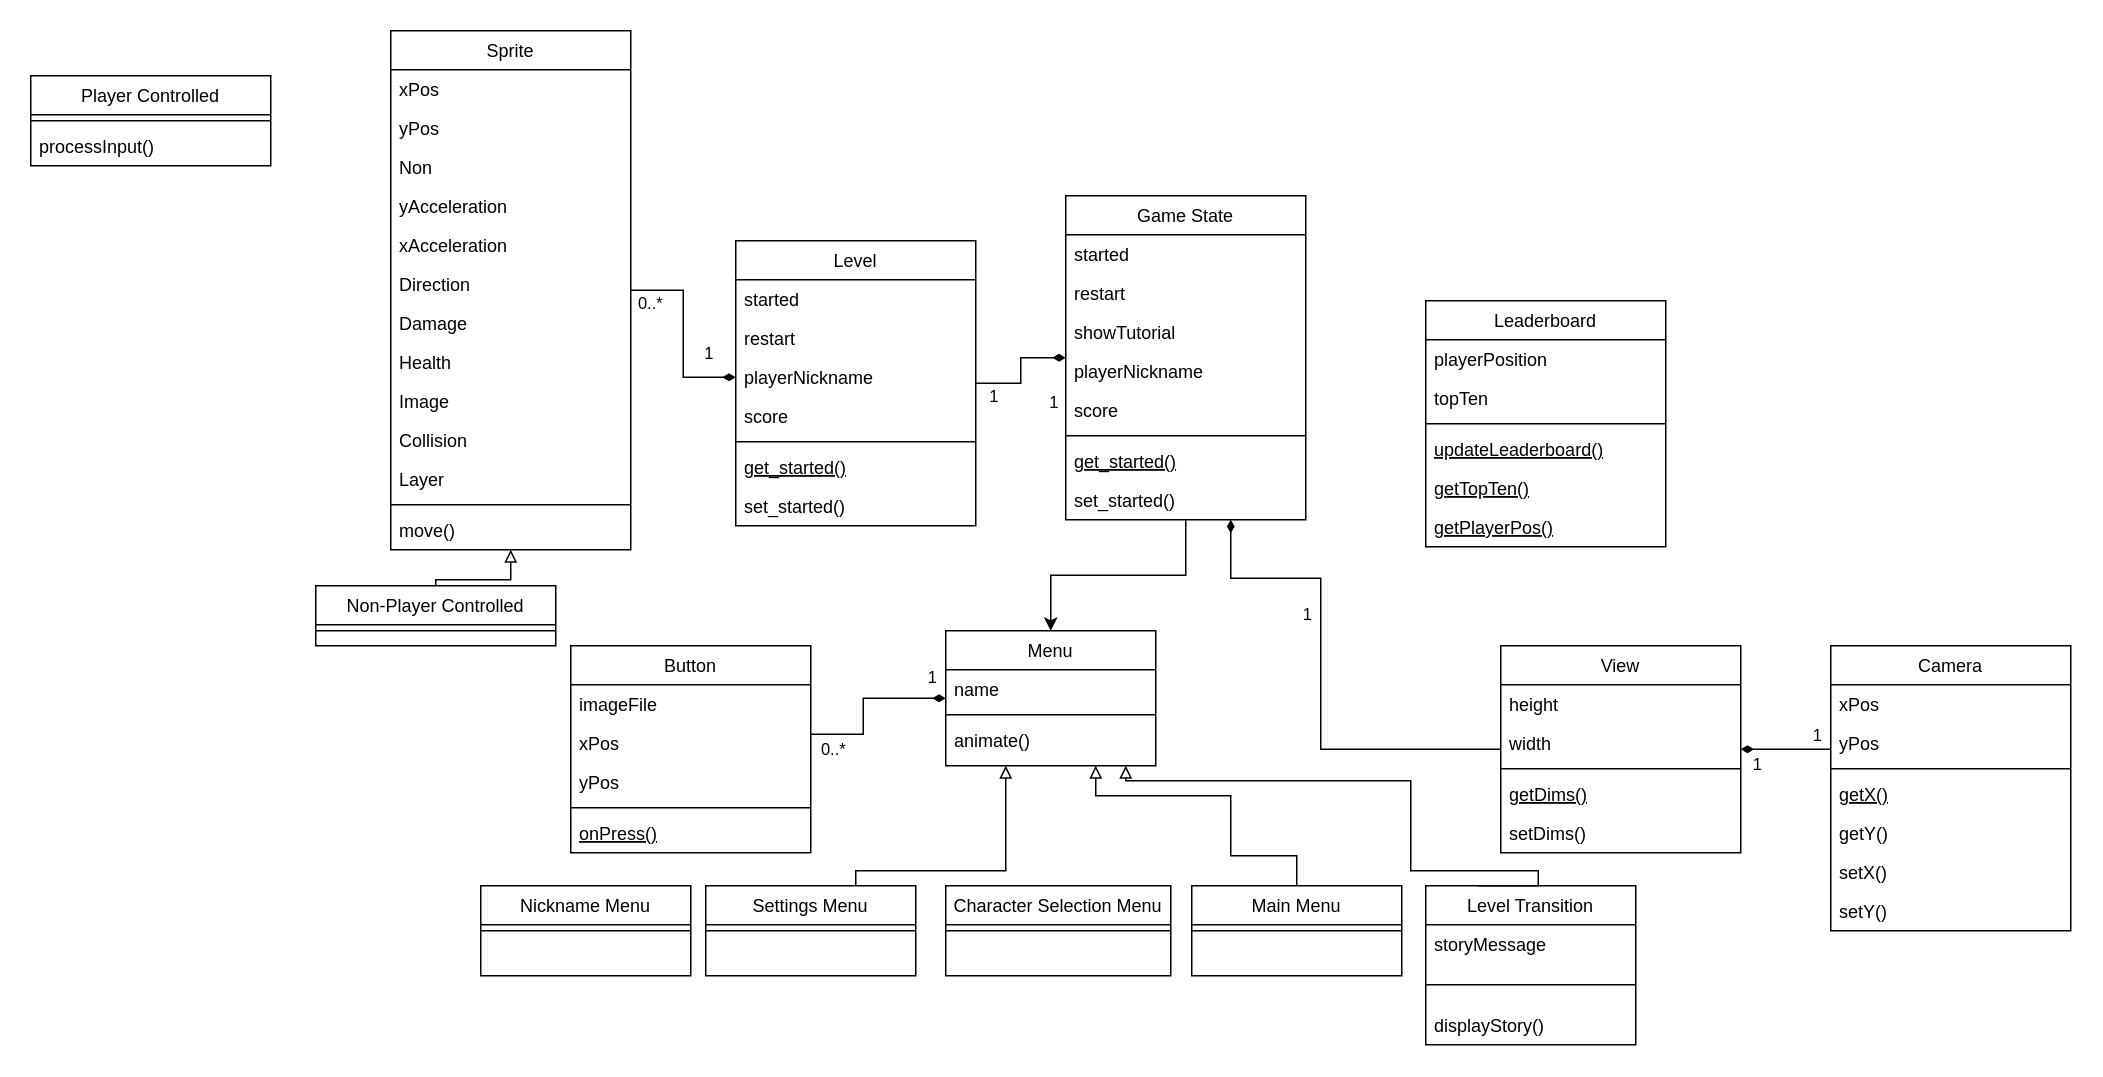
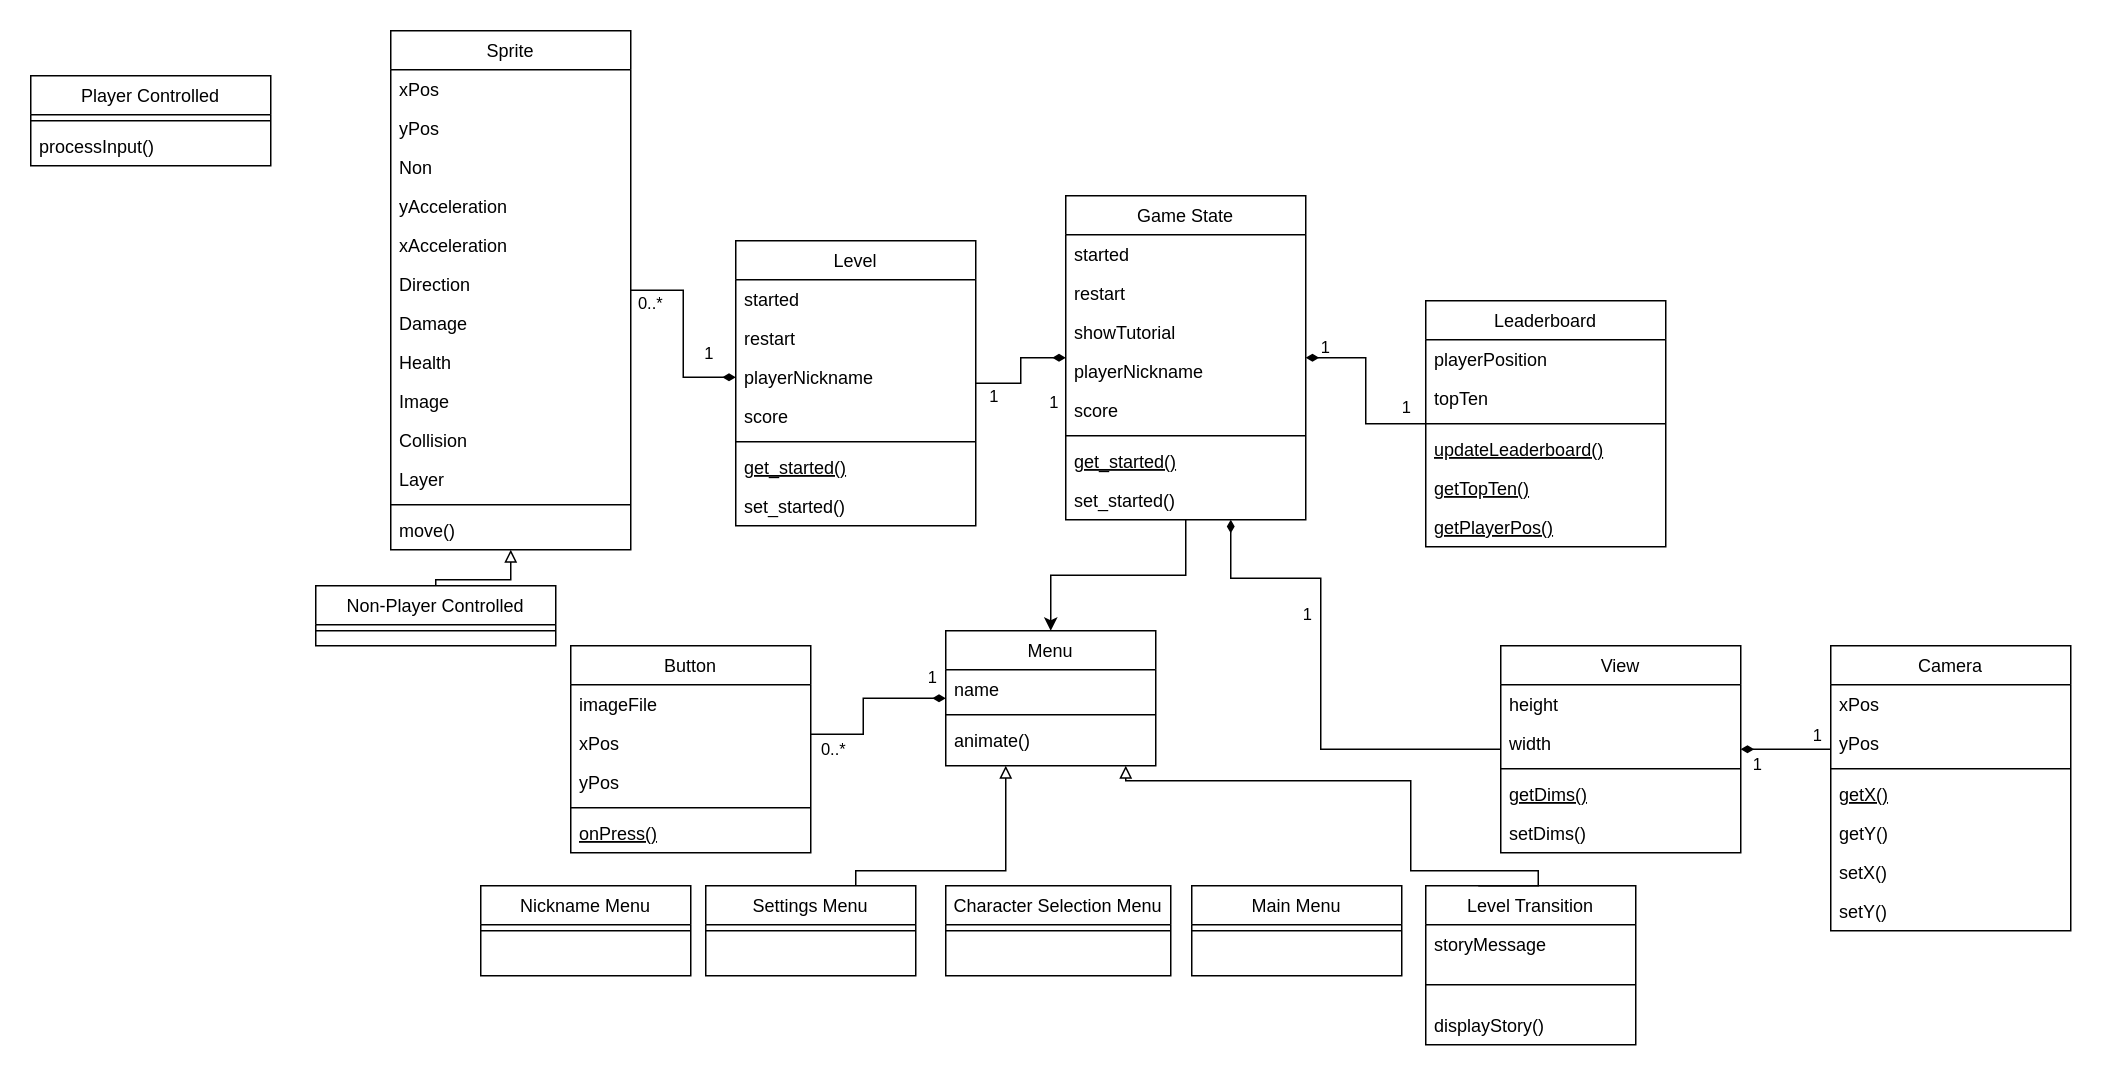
+ <mxCell id="7" value="" style="edgeStyle=orthogonalEdgeStyle;rounded=0;orthogonalLoop=1;jettySize=auto;html=1;startArrow=diamondThin;startFill=1;endArrow=none;endFill=0;labelBackgroundColor=none;" parent="1" source="14" target="60" edge="1"><mxGeometry relative="1" as="geometry" /></mxCell>
+ <mxCell id="8" value="1" style="edgeLabel;html=1;align=center;verticalAlign=middle;resizable=0;points=[];labelBackgroundColor=none;" parent="7" vertex="1" connectable="0"><mxGeometry x="-0.809" relative="1" as="geometry"><mxPoint y="-8" as="offset" /></mxGeometry></mxCell>
+ <mxCell id="9" value="1" style="edgeLabel;html=1;align=center;verticalAlign=middle;resizable=0;points=[];labelBackgroundColor=none;" parent="7" vertex="1" connectable="0"><mxGeometry x="0.494" relative="1" as="geometry"><mxPoint x="17" y="-12" as="offset" /></mxGeometry></mxCell>
- <mxCell id="79" value="" style="edgeStyle=orthogonalEdgeStyle;rounded=0;orthogonalLoop=1;jettySize=auto;html=1;entryX=0.5;entryY=0;entryDx=0;entryDy=0;startArrow=block;startFill=0;endArrow=none;endFill=0;labelBackgroundColor=none;" parent="1" source="80" target="94" edge="1"><mxGeometry relative="1" as="geometry"><Array as="points"><mxPoint x="730" y="530" /><mxPoint x="820" y="530" /><mxPoint x="820" y="570" /><mxPoint x="864" y="570" /></Array></mxGeometry></mxCell>
